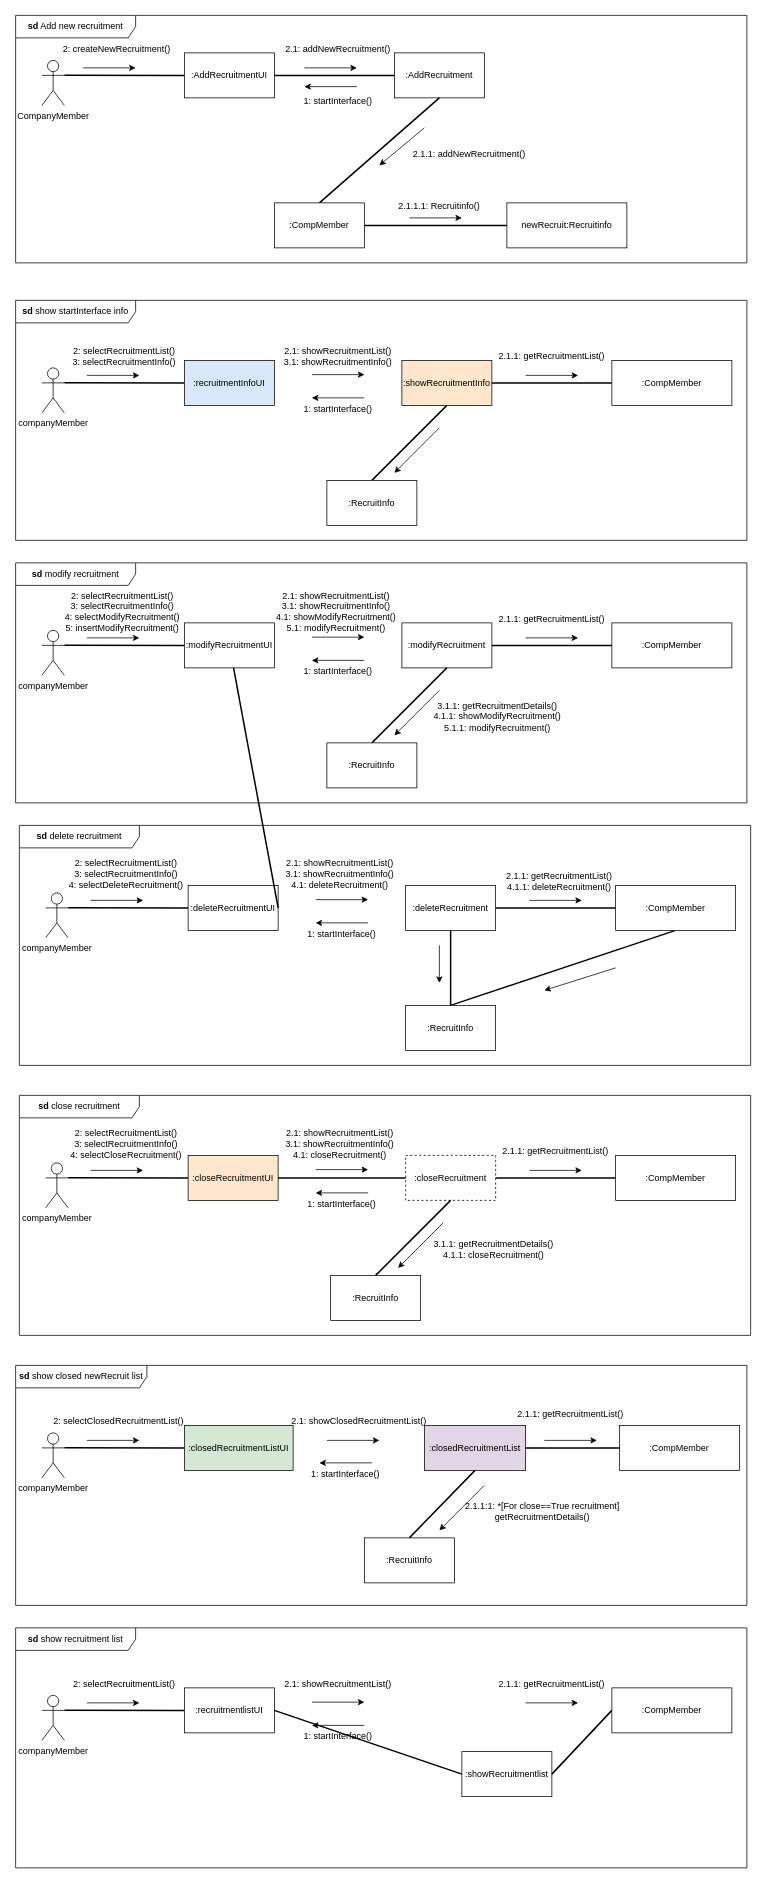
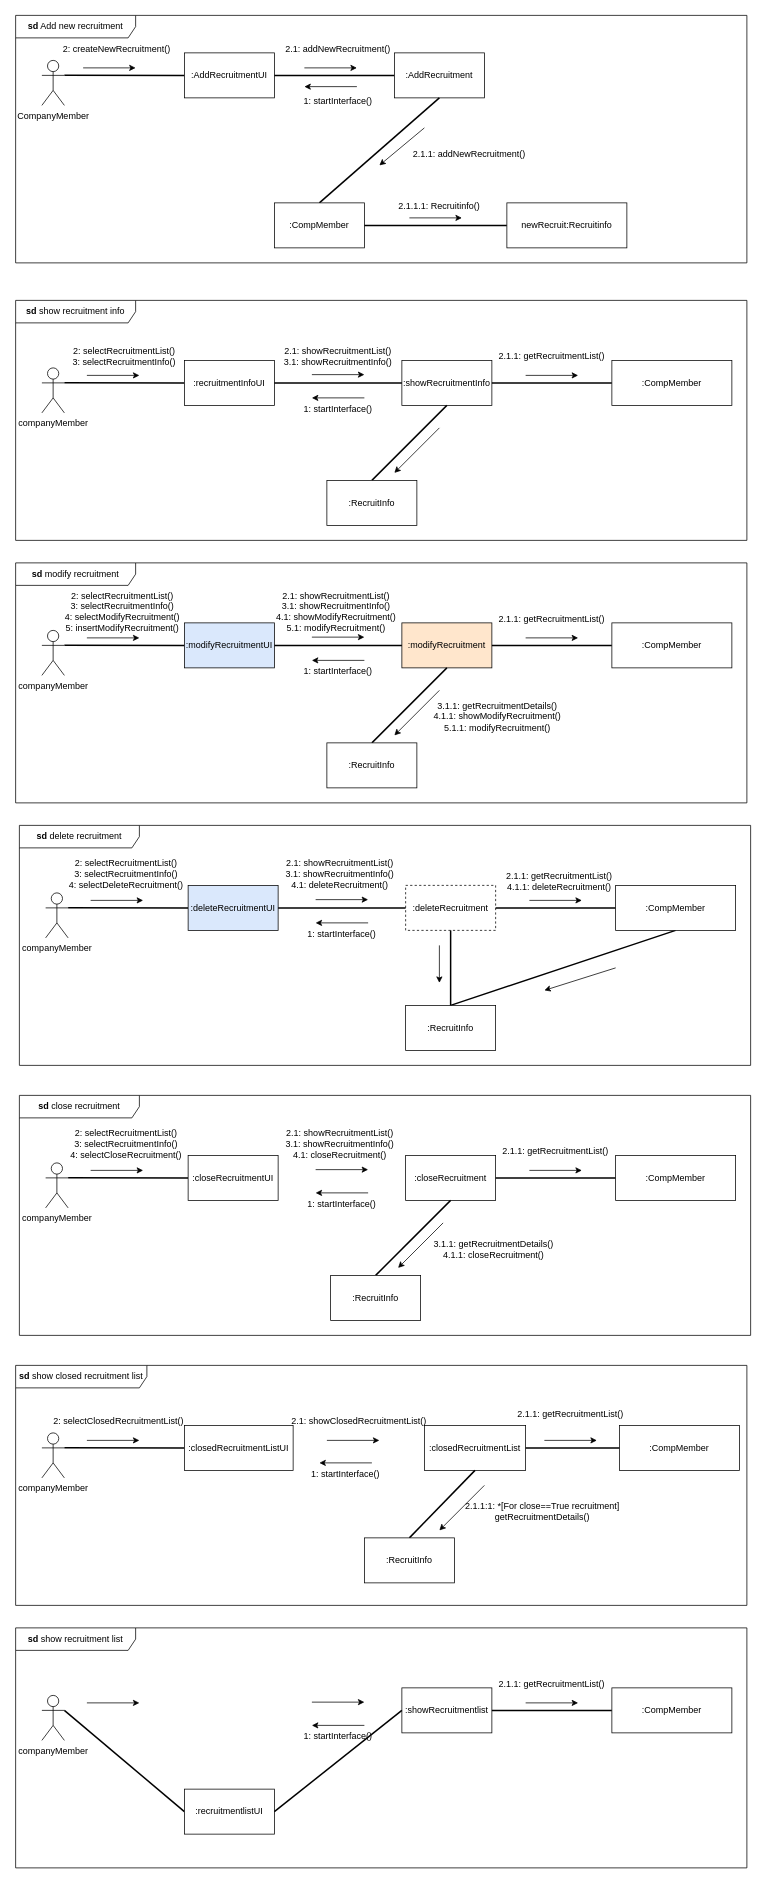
- <mxCell id="23" value="&lt;b&gt;sd &lt;/b&gt;show startInterface info" style="shape=umlFrame;whiteSpace=wrap;html=1;pointerEvents=0;recursiveResize=0;container=1;collapsible=0;width=160;" parent="1" vertex="1"><mxGeometry x="20" y="400" width="975" height="320" as="geometry" /></mxCell>
+ <mxCell id="23" value="&lt;b&gt;sd &lt;/b&gt;show recruitment info" style="shape=umlFrame;whiteSpace=wrap;html=1;pointerEvents=0;recursiveResize=0;container=1;collapsible=0;width=160;" parent="1" vertex="1"><mxGeometry x="20" y="400" width="975" height="320" as="geometry" /></mxCell>
- <mxCell id="26" value=":recruitmentInfoUI" style="rounded=0;whiteSpace=wrap;html=1;fillColor=#dae8fc;" parent="23" vertex="1"><mxGeometry x="225" y="80" width="120" height="60" as="geometry" /></mxCell>
+ <mxCell id="26" value=":recruitmentInfoUI" style="rounded=0;whiteSpace=wrap;html=1;" parent="23" vertex="1"><mxGeometry x="225" y="80" width="120" height="60" as="geometry" /></mxCell>
+ <mxCell id="30" value="" style="endArrow=none;html=1;rounded=0;entryX=0;entryY=0.5;entryDx=0;entryDy=0;strokeWidth=2;exitX=1;exitY=0.5;exitDx=0;exitDy=0;" parent="23" source="26" target="29" edge="1"><mxGeometry width="50" height="50" relative="1" as="geometry"><mxPoint x="385" y="110" as="sourcePoint" /><mxPoint x="475" y="109.5" as="targetPoint" /></mxGeometry></mxCell>
- <mxCell id="29" value=":showRecruitmentInfo" style="rounded=0;whiteSpace=wrap;html=1;fillColor=#ffe6cc;" parent="23" vertex="1"><mxGeometry x="515" y="80" width="120" height="60" as="geometry" /></mxCell>
+ <mxCell id="29" value=":showRecruitmentInfo" style="rounded=0;whiteSpace=wrap;html=1;" parent="23" vertex="1"><mxGeometry x="515" y="80" width="120" height="60" as="geometry" /></mxCell>
- <mxCell id="65" value=":modifyRecruitmentUI" style="rounded=0;whiteSpace=wrap;html=1;" parent="62" vertex="1"><mxGeometry x="225" y="80" width="120" height="60" as="geometry" /></mxCell>
+ <mxCell id="65" value=":modifyRecruitmentUI" style="rounded=0;whiteSpace=wrap;html=1;fillColor=#dae8fc;" parent="62" vertex="1"><mxGeometry x="225" y="80" width="120" height="60" as="geometry" /></mxCell>
+ <mxCell id="69" value="" style="endArrow=none;html=1;rounded=0;entryX=0;entryY=0.5;entryDx=0;entryDy=0;strokeWidth=2;exitX=1;exitY=0.5;exitDx=0;exitDy=0;" parent="62" source="65" target="68" edge="1"><mxGeometry width="50" height="50" relative="1" as="geometry"><mxPoint x="385" y="110" as="sourcePoint" /><mxPoint x="475" y="109.5" as="targetPoint" /></mxGeometry></mxCell>
- <mxCell id="68" value=":modifyRecruitment" style="rounded=0;whiteSpace=wrap;html=1;" parent="62" vertex="1"><mxGeometry x="515" y="80" width="120" height="60" as="geometry" /></mxCell>
+ <mxCell id="68" value=":modifyRecruitment" style="rounded=0;whiteSpace=wrap;html=1;fillColor=#ffe6cc;" parent="62" vertex="1"><mxGeometry x="515" y="80" width="120" height="60" as="geometry" /></mxCell>
- <mxCell id="89" value="" style="endArrow=none;html=1;rounded=0;strokeWidth=2;exitX=1;exitY=0.5;exitDx=0;exitDy=0;" parent="82" source="85" target="65" edge="1"><mxGeometry width="50" height="50" relative="1" as="geometry"><mxPoint x="385" y="110" as="sourcePoint" /><mxPoint x="475" y="109.5" as="targetPoint" /></mxGeometry></mxCell>
+ <mxCell id="89" value="" style="endArrow=none;html=1;rounded=0;entryX=0;entryY=0.5;entryDx=0;entryDy=0;strokeWidth=2;exitX=1;exitY=0.5;exitDx=0;exitDy=0;" parent="82" source="85" target="88" edge="1"><mxGeometry width="50" height="50" relative="1" as="geometry"><mxPoint x="385" y="110" as="sourcePoint" /><mxPoint x="475" y="109.5" as="targetPoint" /></mxGeometry></mxCell>
- <mxCell id="85" value=":deleteRecruitmentUI" style="rounded=0;whiteSpace=wrap;html=1;" parent="82" vertex="1"><mxGeometry x="225" y="80" width="120" height="60" as="geometry" /></mxCell>
+ <mxCell id="85" value=":deleteRecruitmentUI" style="rounded=0;whiteSpace=wrap;html=1;fillColor=#dae8fc;" parent="82" vertex="1"><mxGeometry x="225" y="80" width="120" height="60" as="geometry" /></mxCell>
- <mxCell id="88" value=":deleteRecruitment" style="rounded=0;whiteSpace=wrap;html=1;" parent="82" vertex="1"><mxGeometry x="515" y="80" width="120" height="60" as="geometry" /></mxCell>
+ <mxCell id="88" value=":deleteRecruitment" style="rounded=0;whiteSpace=wrap;html=1;dashed=1;" parent="82" vertex="1"><mxGeometry x="515" y="80" width="120" height="60" as="geometry" /></mxCell>
- <mxCell id="106" value=":closeRecruitmentUI" style="rounded=0;whiteSpace=wrap;html=1;fillColor=#ffe6cc;" parent="103" vertex="1"><mxGeometry x="225" y="80" width="120" height="60" as="geometry" /></mxCell>
+ <mxCell id="106" value=":closeRecruitmentUI" style="rounded=0;whiteSpace=wrap;html=1;" parent="103" vertex="1"><mxGeometry x="225" y="80" width="120" height="60" as="geometry" /></mxCell>
- <mxCell id="110" value="" style="endArrow=none;html=1;rounded=0;entryX=0;entryY=0.5;entryDx=0;entryDy=0;strokeWidth=2;exitX=1;exitY=0.5;exitDx=0;exitDy=0;" parent="103" source="106" target="109" edge="1"><mxGeometry width="50" height="50" relative="1" as="geometry"><mxPoint x="385" y="110" as="sourcePoint" /><mxPoint x="475" y="109.5" as="targetPoint" /></mxGeometry></mxCell>
- <mxCell id="109" value=":closeRecruitment" style="rounded=0;whiteSpace=wrap;html=1;dashed=1;" parent="103" vertex="1"><mxGeometry x="515" y="80" width="120" height="60" as="geometry" /></mxCell>
+ <mxCell id="109" value=":closeRecruitment" style="rounded=0;whiteSpace=wrap;html=1;" parent="103" vertex="1"><mxGeometry x="515" y="80" width="120" height="60" as="geometry" /></mxCell>
- <mxCell id="43" value="&lt;b&gt;sd &lt;/b&gt;show&lt;b&gt;&amp;nbsp;&lt;/b&gt;closed newRecruit list" style="shape=umlFrame;whiteSpace=wrap;html=1;pointerEvents=0;recursiveResize=0;container=1;collapsible=0;width=175;height=30;" parent="1" vertex="1"><mxGeometry x="20" y="1820" width="975" height="320" as="geometry" /></mxCell>
+ <mxCell id="43" value="&lt;b&gt;sd &lt;/b&gt;show&lt;b&gt;&amp;nbsp;&lt;/b&gt;closed recruitment list" style="shape=umlFrame;whiteSpace=wrap;html=1;pointerEvents=0;recursiveResize=0;container=1;collapsible=0;width=175;height=30;" parent="1" vertex="1"><mxGeometry x="20" y="1820" width="975" height="320" as="geometry" /></mxCell>
- <mxCell id="46" value=":closedRecruitmentListUI" style="rounded=0;whiteSpace=wrap;html=1;fillColor=#d5e8d4;" parent="43" vertex="1"><mxGeometry x="225" y="80" width="145" height="60" as="geometry" /></mxCell>
+ <mxCell id="46" value=":closedRecruitmentListUI" style="rounded=0;whiteSpace=wrap;html=1;" parent="43" vertex="1"><mxGeometry x="225" y="80" width="145" height="60" as="geometry" /></mxCell>
- <mxCell id="47" value=":closedRecruitmentList" style="rounded=0;whiteSpace=wrap;html=1;fillColor=#e1d5e7;" parent="43" vertex="1"><mxGeometry x="545" y="80" width="135" height="60" as="geometry" /></mxCell>
+ <mxCell id="47" value=":closedRecruitmentList" style="rounded=0;whiteSpace=wrap;html=1;" parent="43" vertex="1"><mxGeometry x="545" y="80" width="135" height="60" as="geometry" /></mxCell>
- <mxCell id="127" value="2: selectRecruitmentList()" style="text;html=1;strokeColor=none;fillColor=none;align=center;verticalAlign=middle;whiteSpace=wrap;rounded=0;" parent="123" vertex="1"><mxGeometry x="75" y="60" width="140" height="30" as="geometry" /></mxCell>
- <mxCell id="131" value="2.1: showRecruitmentList()" style="text;html=1;strokeColor=none;fillColor=none;align=center;verticalAlign=middle;whiteSpace=wrap;rounded=0;" parent="123" vertex="1"><mxGeometry x="355" y="60" width="150" height="30" as="geometry" /></mxCell>
- <mxCell id="126" value=":recruitmentlistUI" style="rounded=0;whiteSpace=wrap;html=1;" parent="123" vertex="1"><mxGeometry x="225" y="80" width="120" height="60" as="geometry" /></mxCell>
+ <mxCell id="126" value=":recruitmentlistUI" style="rounded=0;whiteSpace=wrap;html=1;" parent="123" vertex="1"><mxGeometry x="225" y="215" width="120" height="60" as="geometry" /></mxCell>
- <mxCell id="129" value=":showRecruitmentlist" style="rounded=0;whiteSpace=wrap;html=1;" parent="123" vertex="1"><mxGeometry x="595" y="165" width="120" height="60" as="geometry" /></mxCell>
+ <mxCell id="129" value=":showRecruitmentlist" style="rounded=0;whiteSpace=wrap;html=1;" parent="123" vertex="1"><mxGeometry x="515" y="80" width="120" height="60" as="geometry" /></mxCell>
